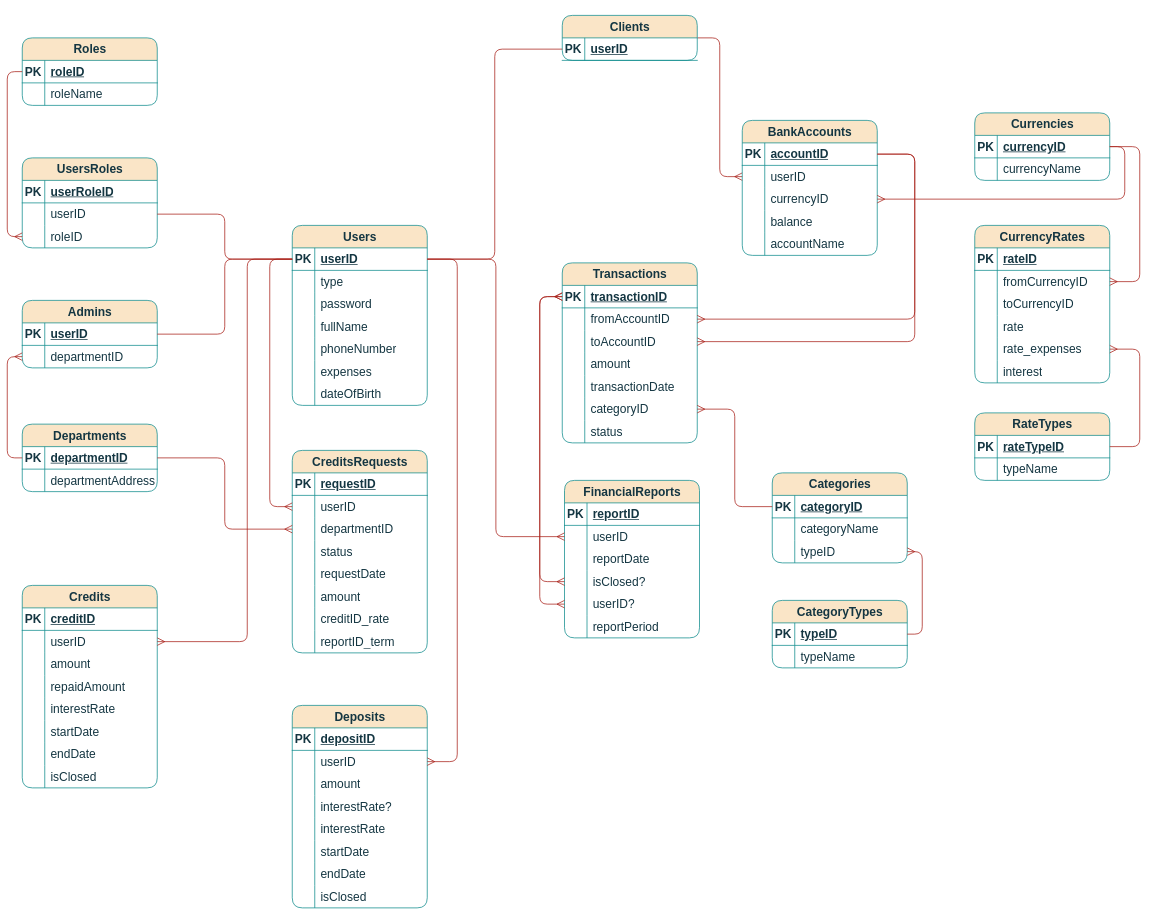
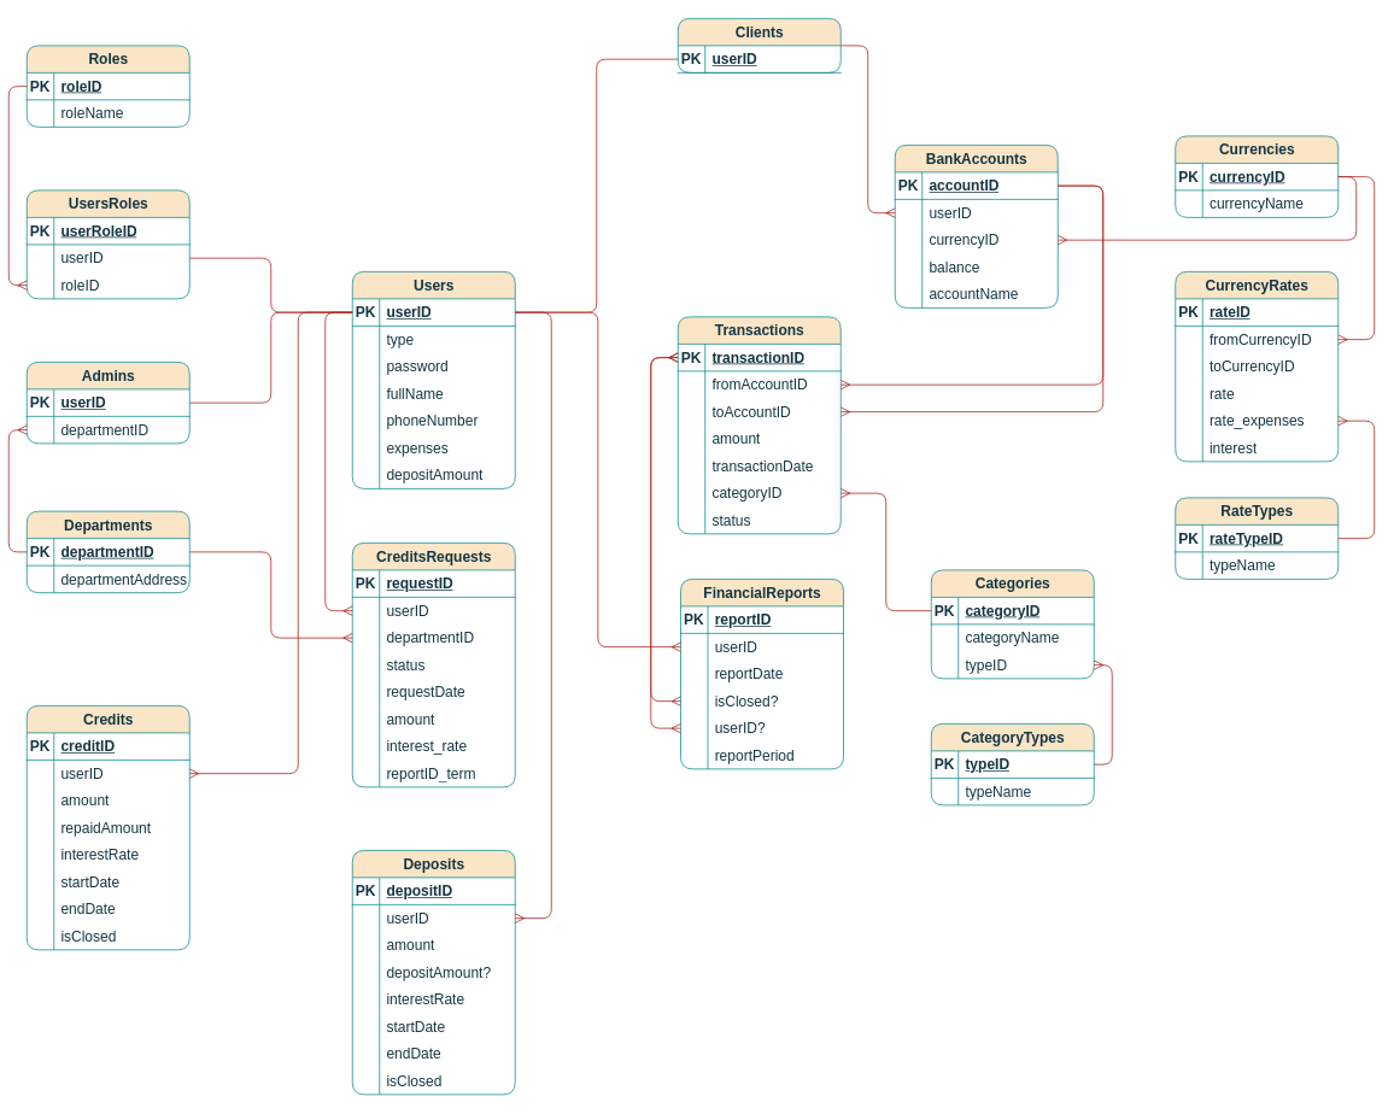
- <mxCell id="23" value="dateOfBirth" style="shape=partialRectangle;connectable=0;fillColor=none;top=0;left=0;bottom=0;right=0;align=left;spacingLeft=6;overflow=hidden;whiteSpace=wrap;html=1;fontSize=16;labelBackgroundColor=none;strokeColor=#0F8B8D;fontColor=#143642;" vertex="1" parent="21"><mxGeometry x="30" width="150" height="30" as="geometry"><mxRectangle width="150" height="30" as="alternateBounds" /></mxGeometry></mxCell>
+ <mxCell id="23" value="depositAmount" style="shape=partialRectangle;connectable=0;fillColor=none;top=0;left=0;bottom=0;right=0;align=left;spacingLeft=6;overflow=hidden;whiteSpace=wrap;html=1;fontSize=16;labelBackgroundColor=none;strokeColor=#0F8B8D;fontColor=#143642;" vertex="1" parent="21"><mxGeometry x="30" width="150" height="30" as="geometry"><mxRectangle width="150" height="30" as="alternateBounds" /></mxGeometry></mxCell>
- <mxCell id="188" value="creditID_rate" style="shape=partialRectangle;connectable=0;fillColor=none;top=0;left=0;bottom=0;right=0;align=left;spacingLeft=6;overflow=hidden;whiteSpace=wrap;html=1;fontSize=16;labelBackgroundColor=none;strokeColor=#0F8B8D;fontColor=#143642;" vertex="1" parent="186"><mxGeometry x="30" width="150" height="30" as="geometry"><mxRectangle width="150" height="30" as="alternateBounds" /></mxGeometry></mxCell>
+ <mxCell id="188" value="interest_rate" style="shape=partialRectangle;connectable=0;fillColor=none;top=0;left=0;bottom=0;right=0;align=left;spacingLeft=6;overflow=hidden;whiteSpace=wrap;html=1;fontSize=16;labelBackgroundColor=none;strokeColor=#0F8B8D;fontColor=#143642;" vertex="1" parent="186"><mxGeometry x="30" width="150" height="30" as="geometry"><mxRectangle width="150" height="30" as="alternateBounds" /></mxGeometry></mxCell>
- <mxCell id="129" value="interestRate?" style="shape=partialRectangle;connectable=0;fillColor=none;top=0;left=0;bottom=0;right=0;align=left;spacingLeft=6;overflow=hidden;whiteSpace=wrap;html=1;fontSize=16;labelBackgroundColor=none;strokeColor=#0F8B8D;fontColor=#143642;" vertex="1" parent="127"><mxGeometry x="30" width="150" height="30" as="geometry"><mxRectangle width="150" height="30" as="alternateBounds" /></mxGeometry></mxCell>
+ <mxCell id="129" value="depositAmount?" style="shape=partialRectangle;connectable=0;fillColor=none;top=0;left=0;bottom=0;right=0;align=left;spacingLeft=6;overflow=hidden;whiteSpace=wrap;html=1;fontSize=16;labelBackgroundColor=none;strokeColor=#0F8B8D;fontColor=#143642;" vertex="1" parent="127"><mxGeometry x="30" width="150" height="30" as="geometry"><mxRectangle width="150" height="30" as="alternateBounds" /></mxGeometry></mxCell>
